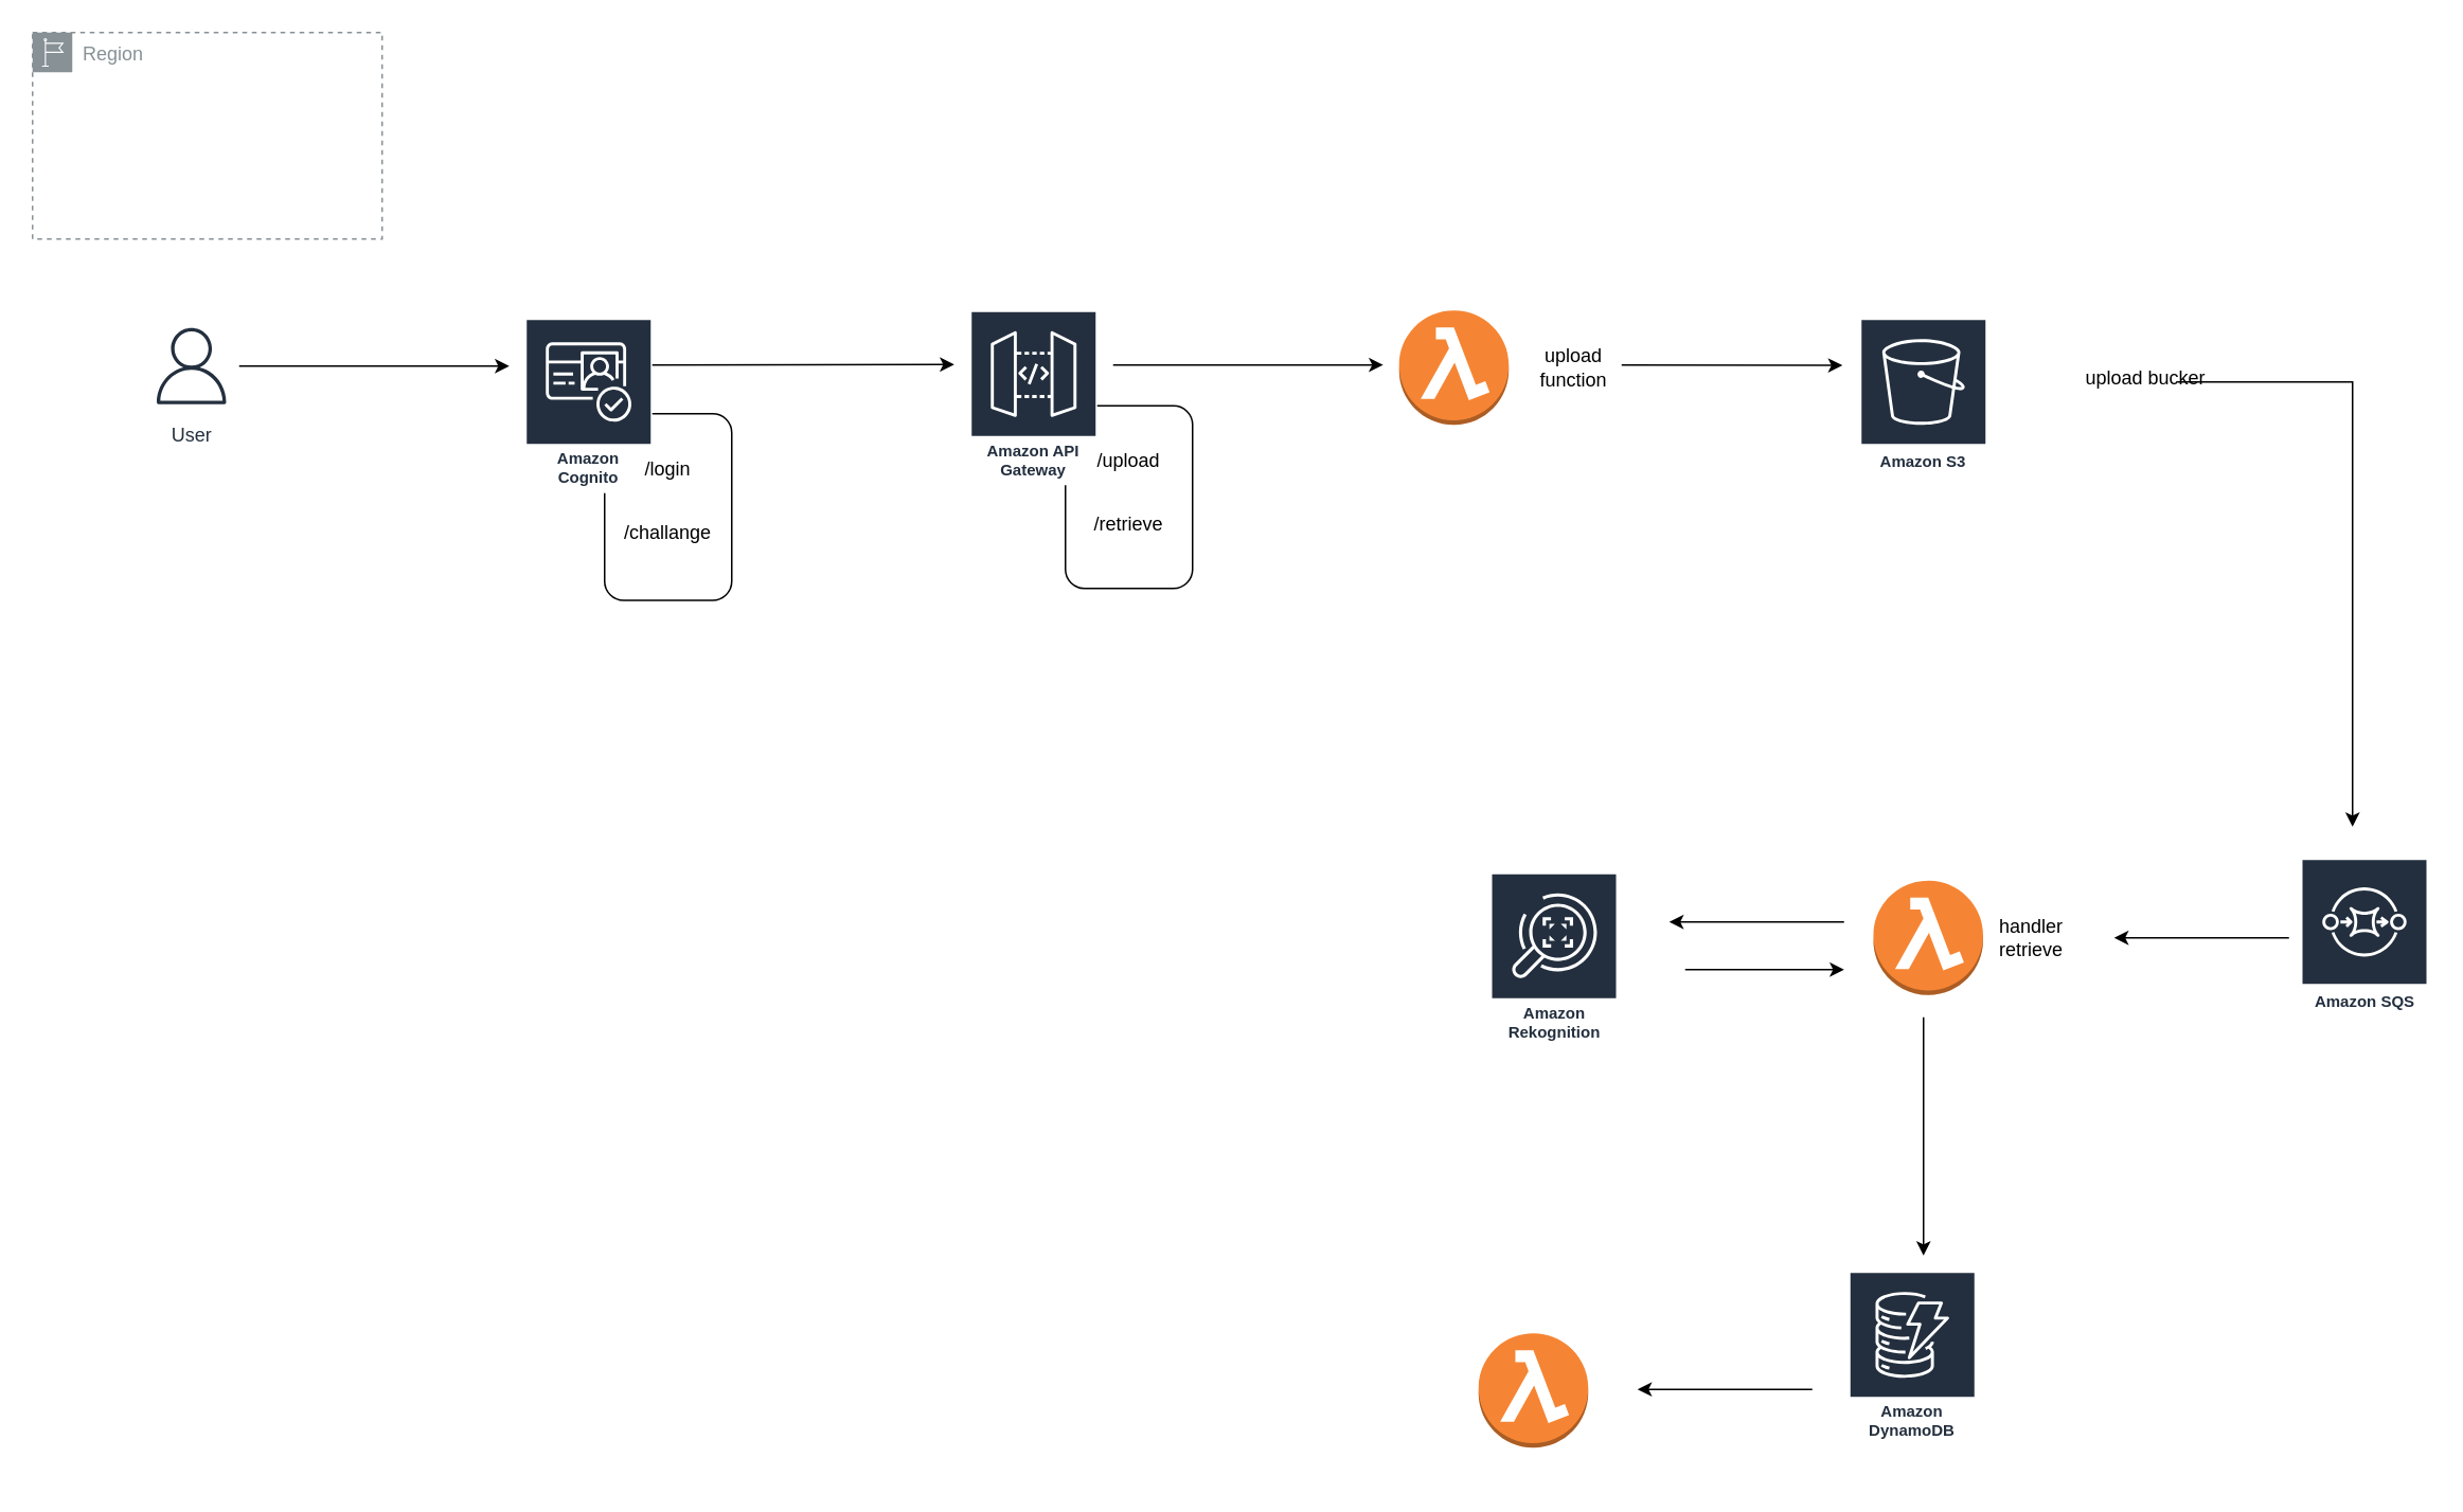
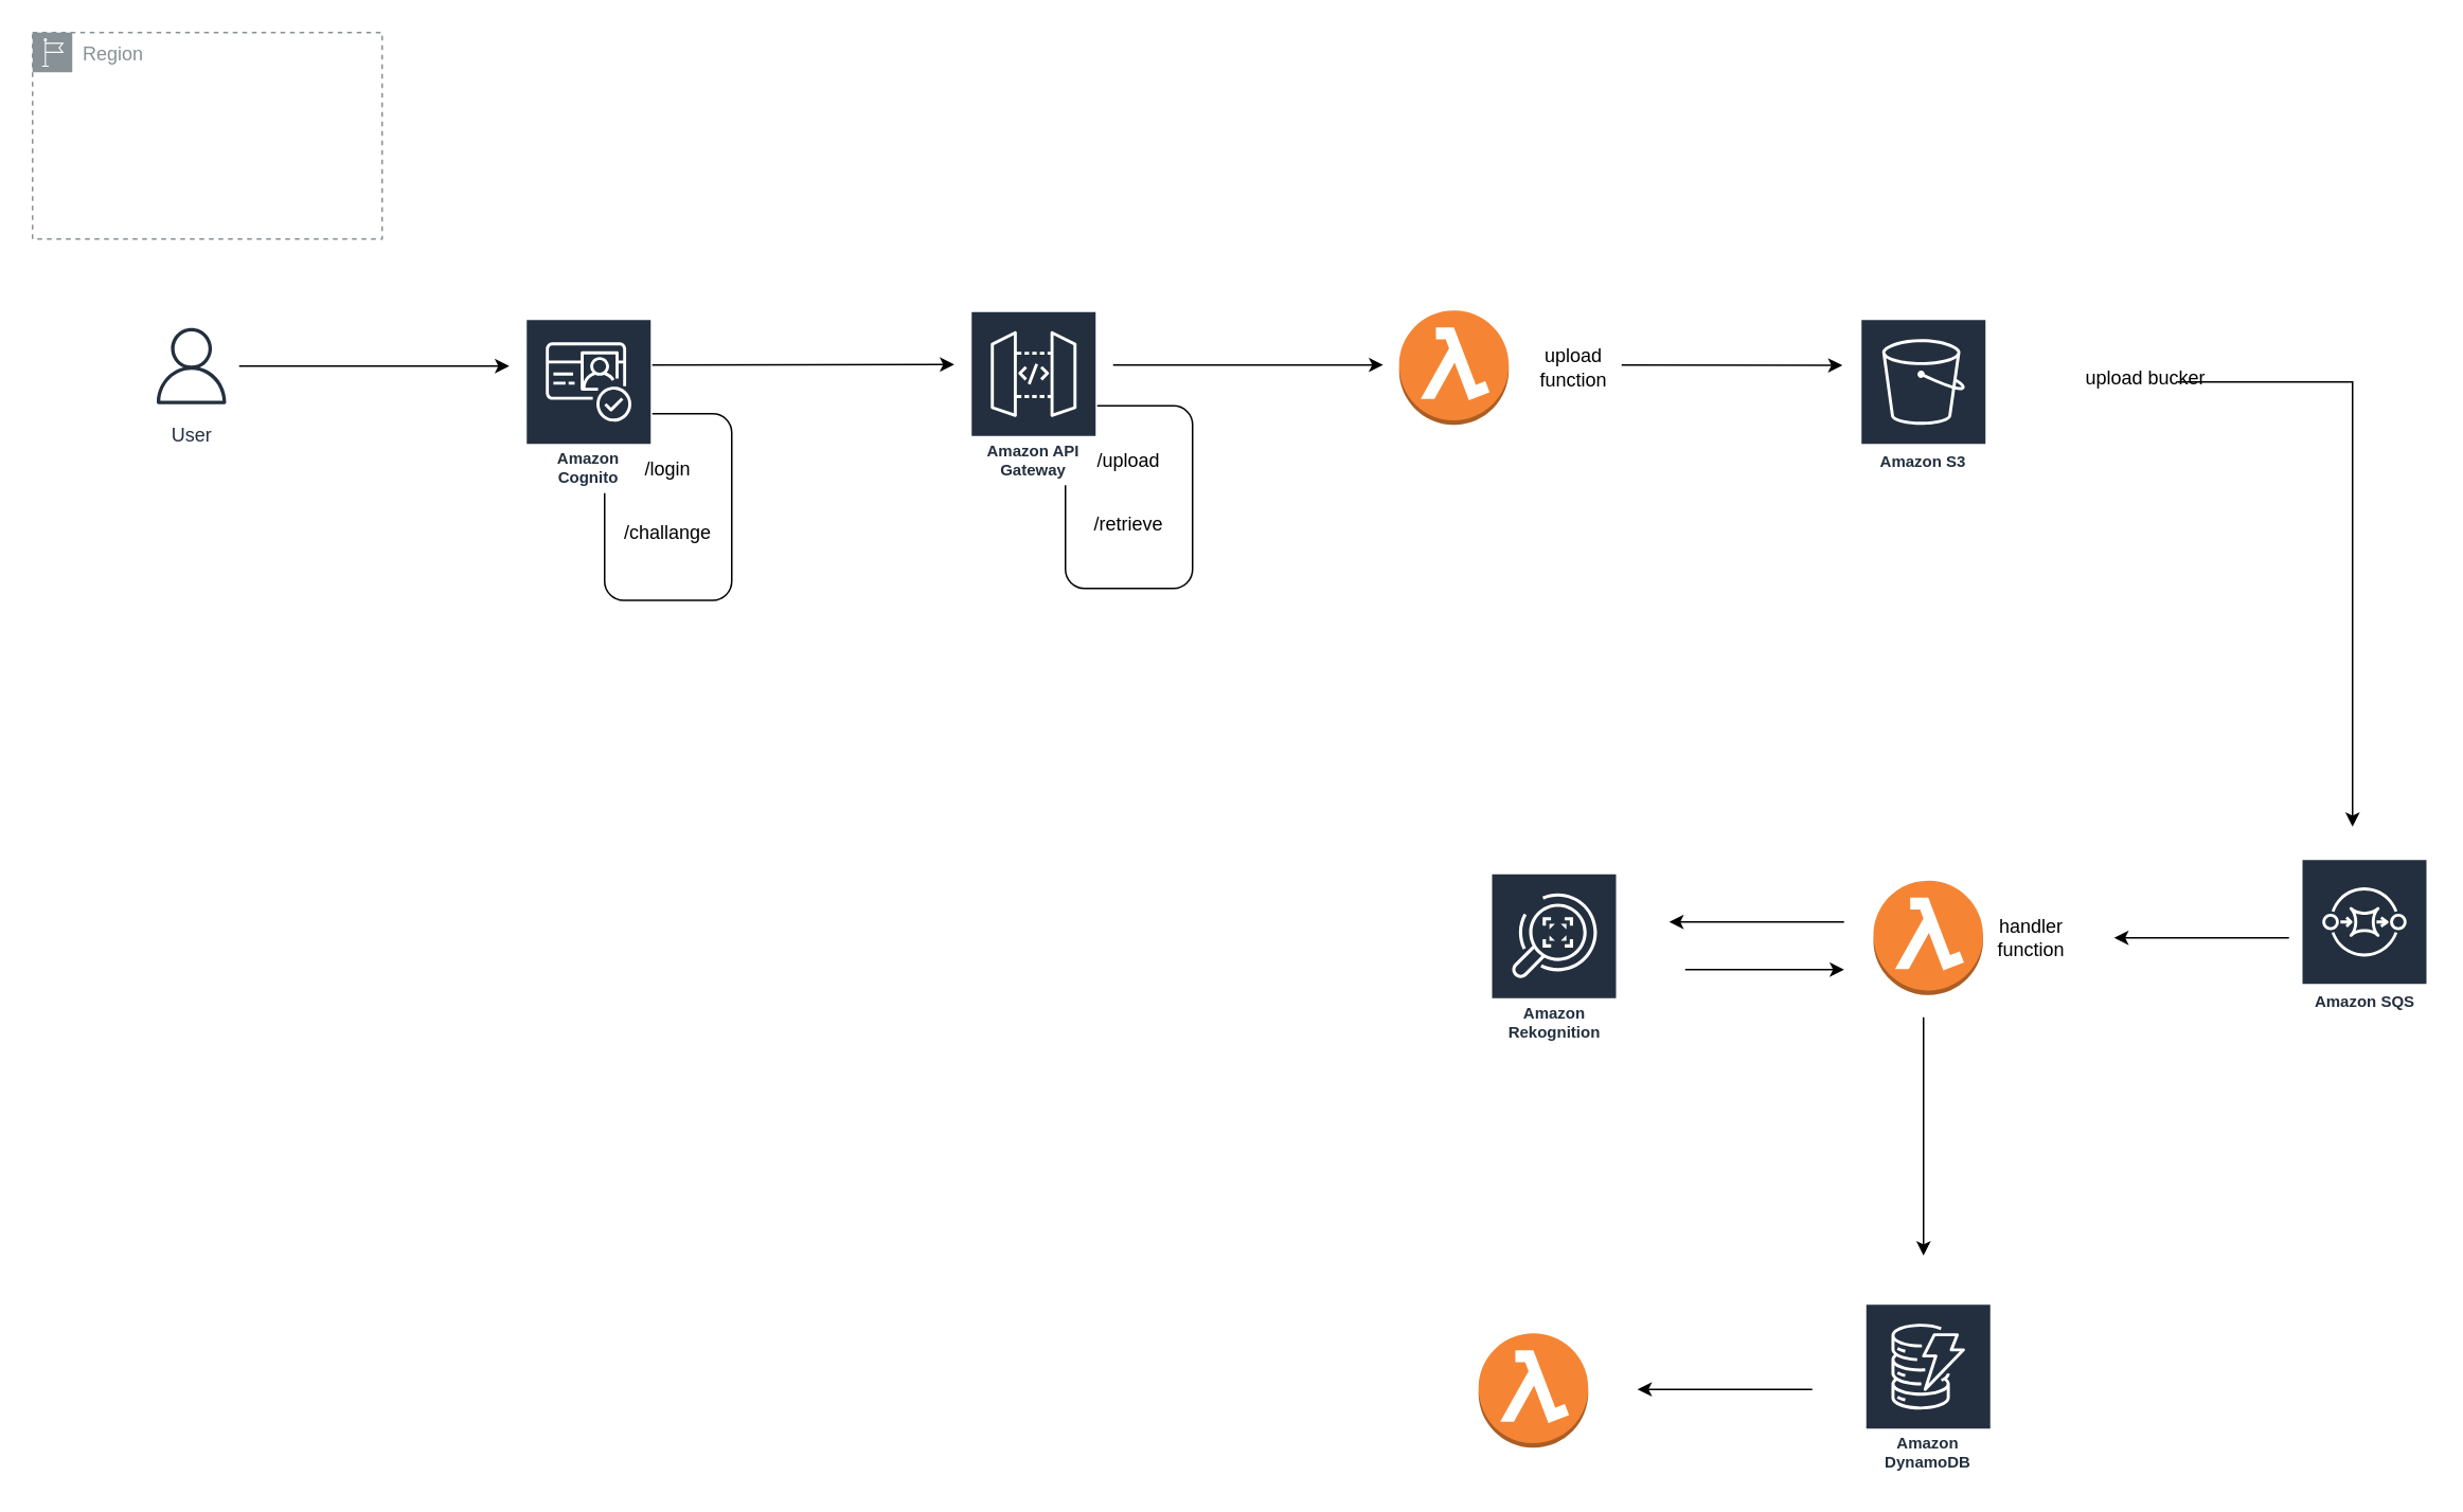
- <mxCell id="18" value="handler retrieve" style="text;html=1;align=center;verticalAlign=middle;whiteSpace=wrap;rounded=0;" vertex="1" parent="1"><mxGeometry x="1247.5" y="575" width="60" height="30" as="geometry" /></mxCell>
+ <mxCell id="18" value="handler function" style="text;html=1;align=center;verticalAlign=middle;whiteSpace=wrap;rounded=0;" vertex="1" parent="1"><mxGeometry x="1247.5" y="575" width="60" height="30" as="geometry" /></mxCell>
- <mxCell id="20" value="Amazon DynamoDB" style="sketch=0;outlineConnect=0;fontColor=#232F3E;gradientColor=none;strokeColor=#ffffff;fillColor=#232F3E;dashed=0;verticalLabelPosition=middle;verticalAlign=bottom;align=center;html=1;whiteSpace=wrap;fontSize=10;fontStyle=1;spacing=3;shape=mxgraph.aws4.productIcon;prIcon=mxgraph.aws4.dynamodb;" vertex="1" parent="1"><mxGeometry x="1163" y="800" width="80" height="110" as="geometry" /></mxCell>
+ <mxCell id="20" value="Amazon DynamoDB" style="sketch=0;outlineConnect=0;fontColor=#232F3E;gradientColor=none;strokeColor=#ffffff;fillColor=#232F3E;dashed=0;verticalLabelPosition=middle;verticalAlign=bottom;align=center;html=1;whiteSpace=wrap;fontSize=10;fontStyle=1;spacing=3;shape=mxgraph.aws4.productIcon;prIcon=mxgraph.aws4.dynamodb;" vertex="1" parent="1"><mxGeometry x="1173" y="820" width="80" height="110" as="geometry" /></mxCell>
